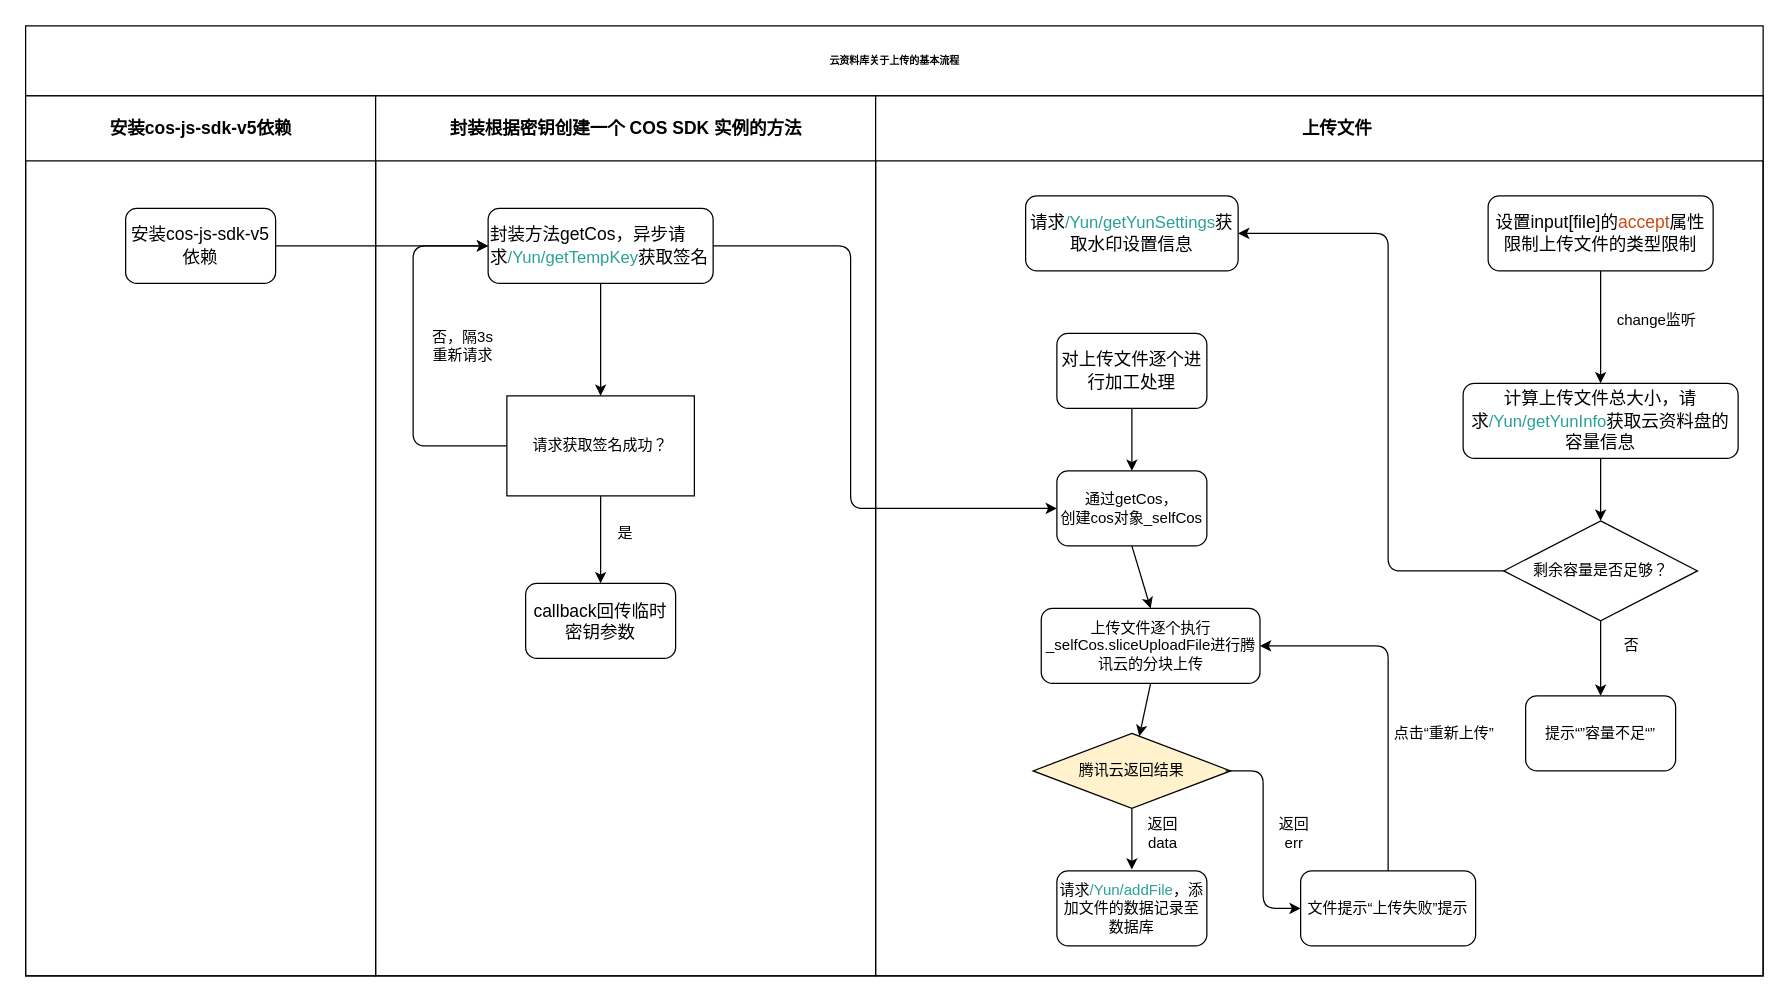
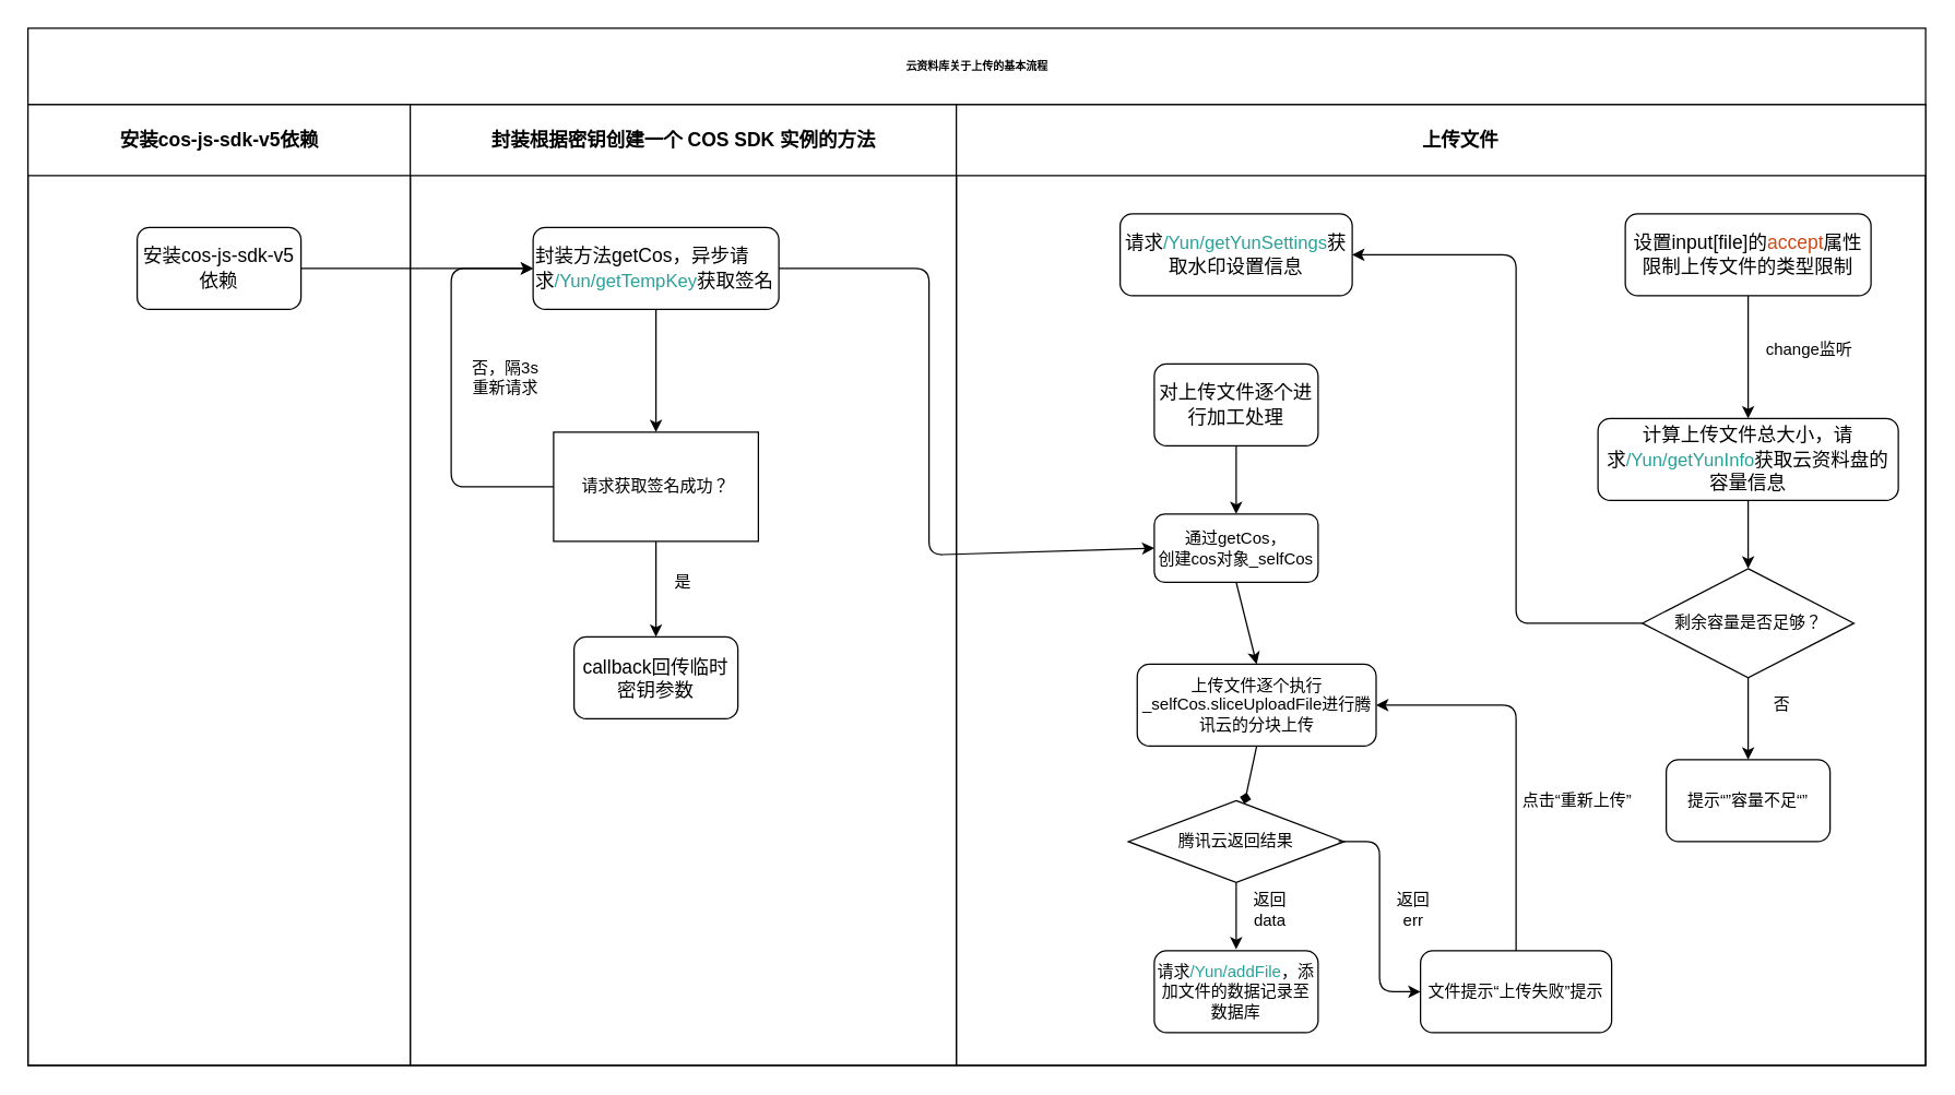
- <mxCell id="27" value="通过getCos，&lt;br&gt;创建cos对象&lt;span&gt;&lt;font style=&quot;font-size: 12px&quot;&gt;_selfCos&lt;/font&gt;&lt;/span&gt;" style="rounded=1;whiteSpace=wrap;html=1;" vertex="1" parent="14"><mxGeometry x="145" y="300" width="120" height="60" as="geometry" /></mxCell>
+ <mxCell id="27" value="通过getCos，&lt;br&gt;创建cos对象&lt;span&gt;&lt;font style=&quot;font-size: 12px&quot;&gt;_selfCos&lt;/font&gt;&lt;/span&gt;" style="rounded=1;whiteSpace=wrap;html=1;" vertex="1" parent="14"><mxGeometry x="145" y="300" width="120" height="50" as="geometry" /></mxCell>
- <mxCell id="34" value="" style="endArrow=classic;html=1;exitX=0.5;exitY=1;exitDx=0;exitDy=0;" edge="1" parent="14" source="29" target="32"><mxGeometry width="50" height="50" relative="1" as="geometry"><mxPoint x="30" y="520" as="sourcePoint" /><mxPoint x="80" y="470" as="targetPoint" /></mxGeometry></mxCell>
+ <mxCell id="34" value="" style="endArrow=diamond;html=1;exitX=0.5;exitY=1;exitDx=0;exitDy=0;" edge="1" parent="14" source="29" target="32"><mxGeometry width="50" height="50" relative="1" as="geometry"><mxPoint x="30" y="520" as="sourcePoint" /><mxPoint x="80" y="470" as="targetPoint" /></mxGeometry></mxCell>
- <mxCell id="32" value="&lt;p class=&quot;MsoNormal&quot;&gt;&lt;span&gt;&lt;font face=&quot;宋体&quot; style=&quot;font-size: 12px&quot;&gt;腾讯云返回&lt;/font&gt;&lt;/span&gt;&lt;span&gt;结果&lt;/span&gt;&lt;/p&gt;" style="rhombus;whiteSpace=wrap;html=1;fillColor=#fff2cc;" vertex="1" parent="14"><mxGeometry x="126" y="510" width="158" height="60" as="geometry" /></mxCell>
+ <mxCell id="32" value="&lt;p class=&quot;MsoNormal&quot;&gt;&lt;span&gt;&lt;font face=&quot;宋体&quot; style=&quot;font-size: 12px&quot;&gt;腾讯云返回&lt;/font&gt;&lt;/span&gt;&lt;span&gt;结果&lt;/span&gt;&lt;/p&gt;" style="rhombus;whiteSpace=wrap;html=1;" vertex="1" parent="14"><mxGeometry x="126" y="510" width="158" height="60" as="geometry" /></mxCell>
